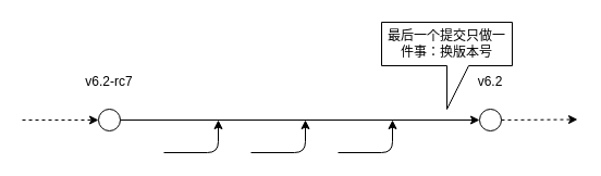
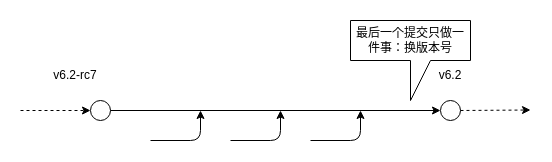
- <mxCell id="7" value="v6.2-rc7" style="text;html=1;strokeColor=none;fillColor=none;align=center;verticalAlign=middle;whiteSpace=wrap;rounded=0;" vertex="1" parent="1"><mxGeometry x="70" y="60" width="60" height="30" as="geometry" /></mxCell>
+ <mxCell id="7" value="v6.2-rc7" style="text;html=1;strokeColor=none;fillColor=none;align=center;verticalAlign=middle;whiteSpace=wrap;rounded=0;" vertex="1" parent="1"><mxGeometry x="45" y="60" width="60" height="30" as="geometry" /></mxCell>
